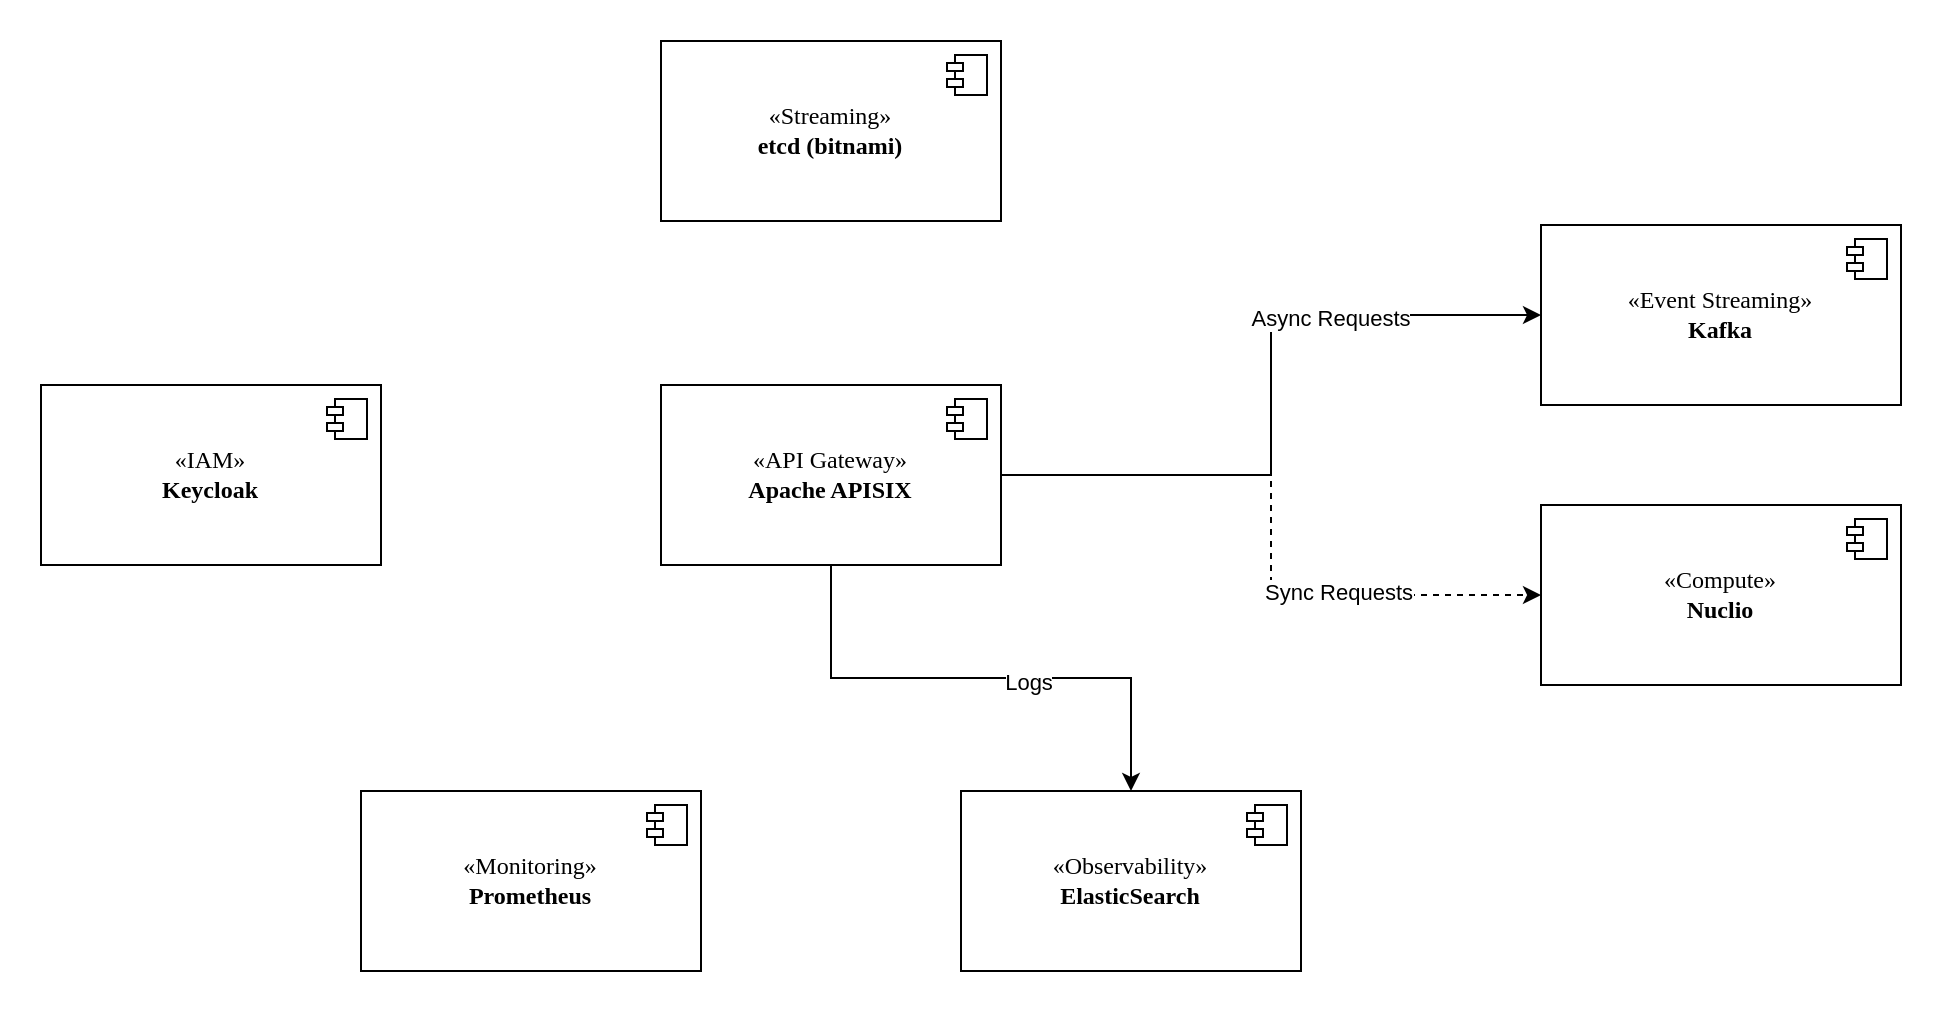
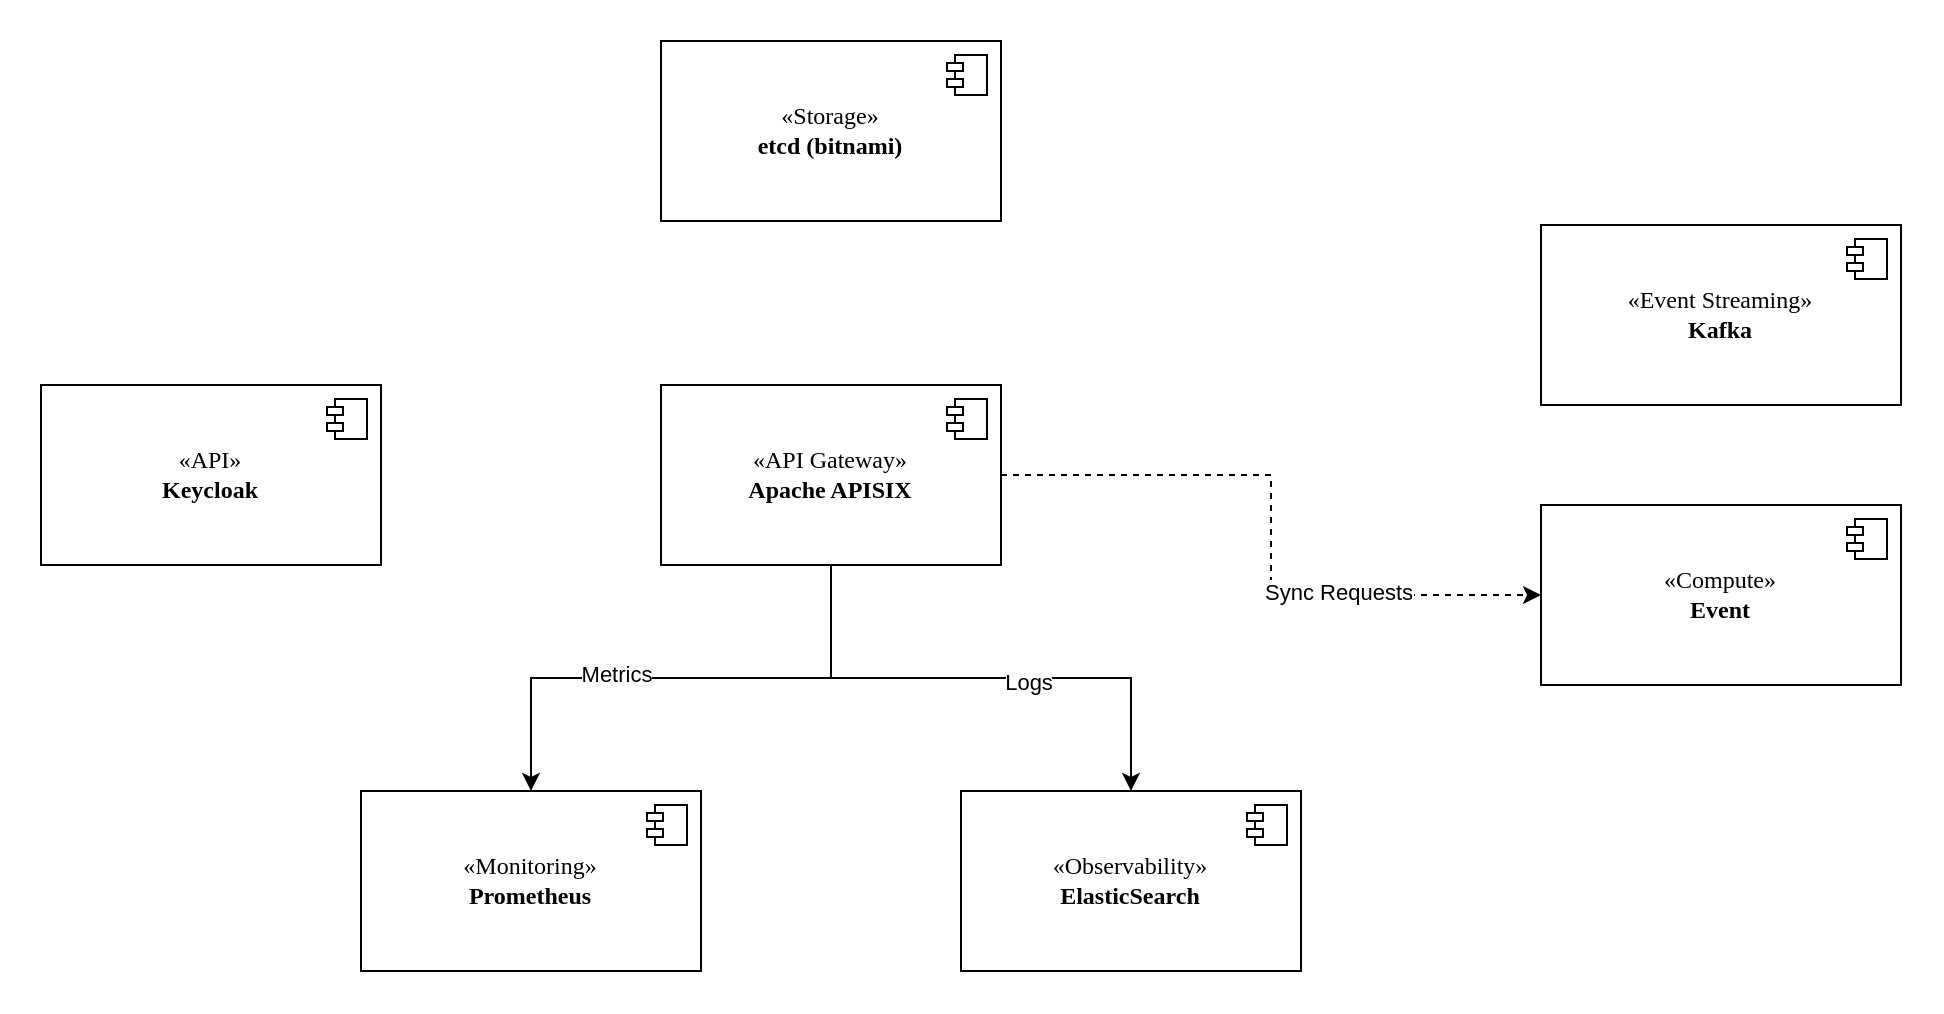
- <mxCell id="18" value="«Streaming»&lt;br&gt;&lt;b&gt;etcd (bitnami)&lt;/b&gt;" style="html=1;dropTarget=0;whiteSpace=wrap;fontSize=12;fontFamily=Verdana;" parent="1" vertex="1"><mxGeometry x="330" y="20" width="170" height="90" as="geometry" /></mxCell>
+ <mxCell id="18" value="«Storage»&lt;br&gt;&lt;b&gt;etcd (bitnami)&lt;/b&gt;" style="html=1;dropTarget=0;whiteSpace=wrap;fontSize=12;fontFamily=Verdana;" parent="1" vertex="1"><mxGeometry x="330" y="20" width="170" height="90" as="geometry" /></mxCell>
- <mxCell id="4" value="" style="edgeStyle=orthogonalEdgeStyle;rounded=0;orthogonalLoop=1;jettySize=auto;html=1;exitX=1;exitY=0.5;exitDx=0;exitDy=0;entryX=0;entryY=0.5;entryDx=0;entryDy=0;" parent="1" source="10" target="16" edge="1"><mxGeometry relative="1" as="geometry" /></mxCell>
- <mxCell id="5" value="Async Requests" style="edgeLabel;html=1;align=center;verticalAlign=middle;resizable=0;points=[];" parent="4" vertex="1" connectable="0"><mxGeometry x="0.401" y="-1" relative="1" as="geometry"><mxPoint x="-1" as="offset" /></mxGeometry></mxCell>
- <mxCell id="12" value="«IAM»&lt;br&gt;&lt;b&gt;Keycloak&lt;/b&gt;" style="html=1;dropTarget=0;whiteSpace=wrap;fontSize=12;fontFamily=Verdana;" parent="1" vertex="1"><mxGeometry x="20" y="192" width="170" height="90" as="geometry" /></mxCell>
+ <mxCell id="12" value="«API»&lt;br&gt;&lt;b&gt;Keycloak&lt;/b&gt;" style="html=1;dropTarget=0;whiteSpace=wrap;fontSize=12;fontFamily=Verdana;" parent="1" vertex="1"><mxGeometry x="20" y="192" width="170" height="90" as="geometry" /></mxCell>
- <mxCell id="14" value="«Compute»&lt;br&gt;&lt;b&gt;Nuclio&lt;/b&gt;" style="html=1;dropTarget=0;whiteSpace=wrap;fontSize=12;fontFamily=Verdana;" parent="1" vertex="1"><mxGeometry x="770" y="252" width="180" height="90" as="geometry" /></mxCell>
+ <mxCell id="14" value="«Compute»&lt;br&gt;&lt;b&gt;Event&lt;/b&gt;" style="html=1;dropTarget=0;whiteSpace=wrap;fontSize=12;fontFamily=Verdana;" parent="1" vertex="1"><mxGeometry x="770" y="252" width="180" height="90" as="geometry" /></mxCell>
+ <mxCell id="6" value="" style="edgeStyle=orthogonalEdgeStyle;rounded=0;orthogonalLoop=1;jettySize=auto;html=1;" parent="1" source="10" target="20" edge="1"><mxGeometry relative="1" as="geometry" /></mxCell>
+ <mxCell id="7" value="Metrics" style="edgeLabel;html=1;align=center;verticalAlign=middle;resizable=0;points=[];" parent="6" vertex="1" connectable="0"><mxGeometry x="0.24" y="-2" relative="1" as="geometry"><mxPoint x="-1" as="offset" /></mxGeometry></mxCell>
